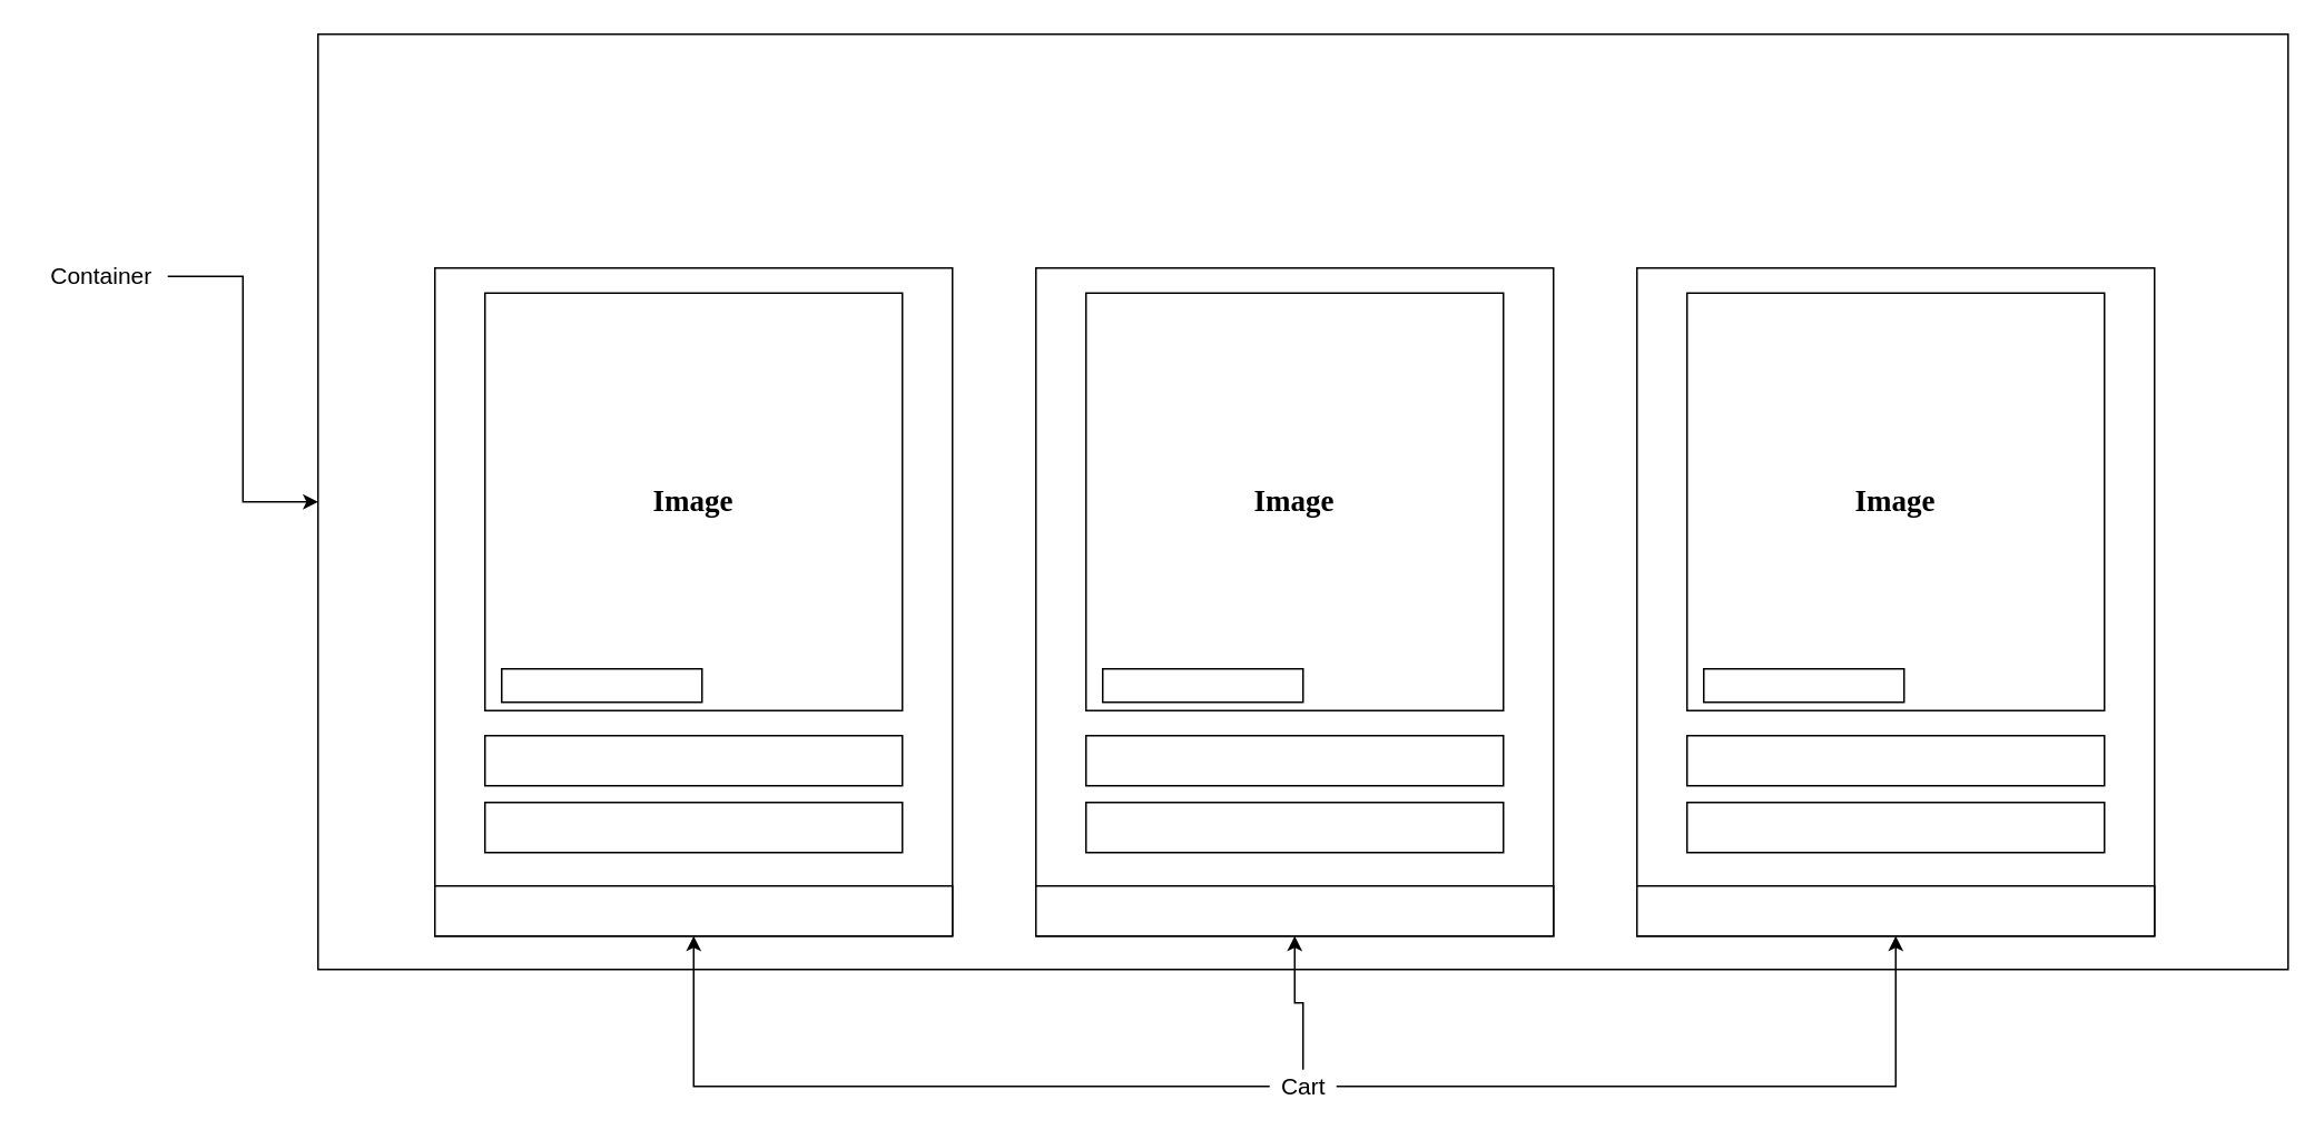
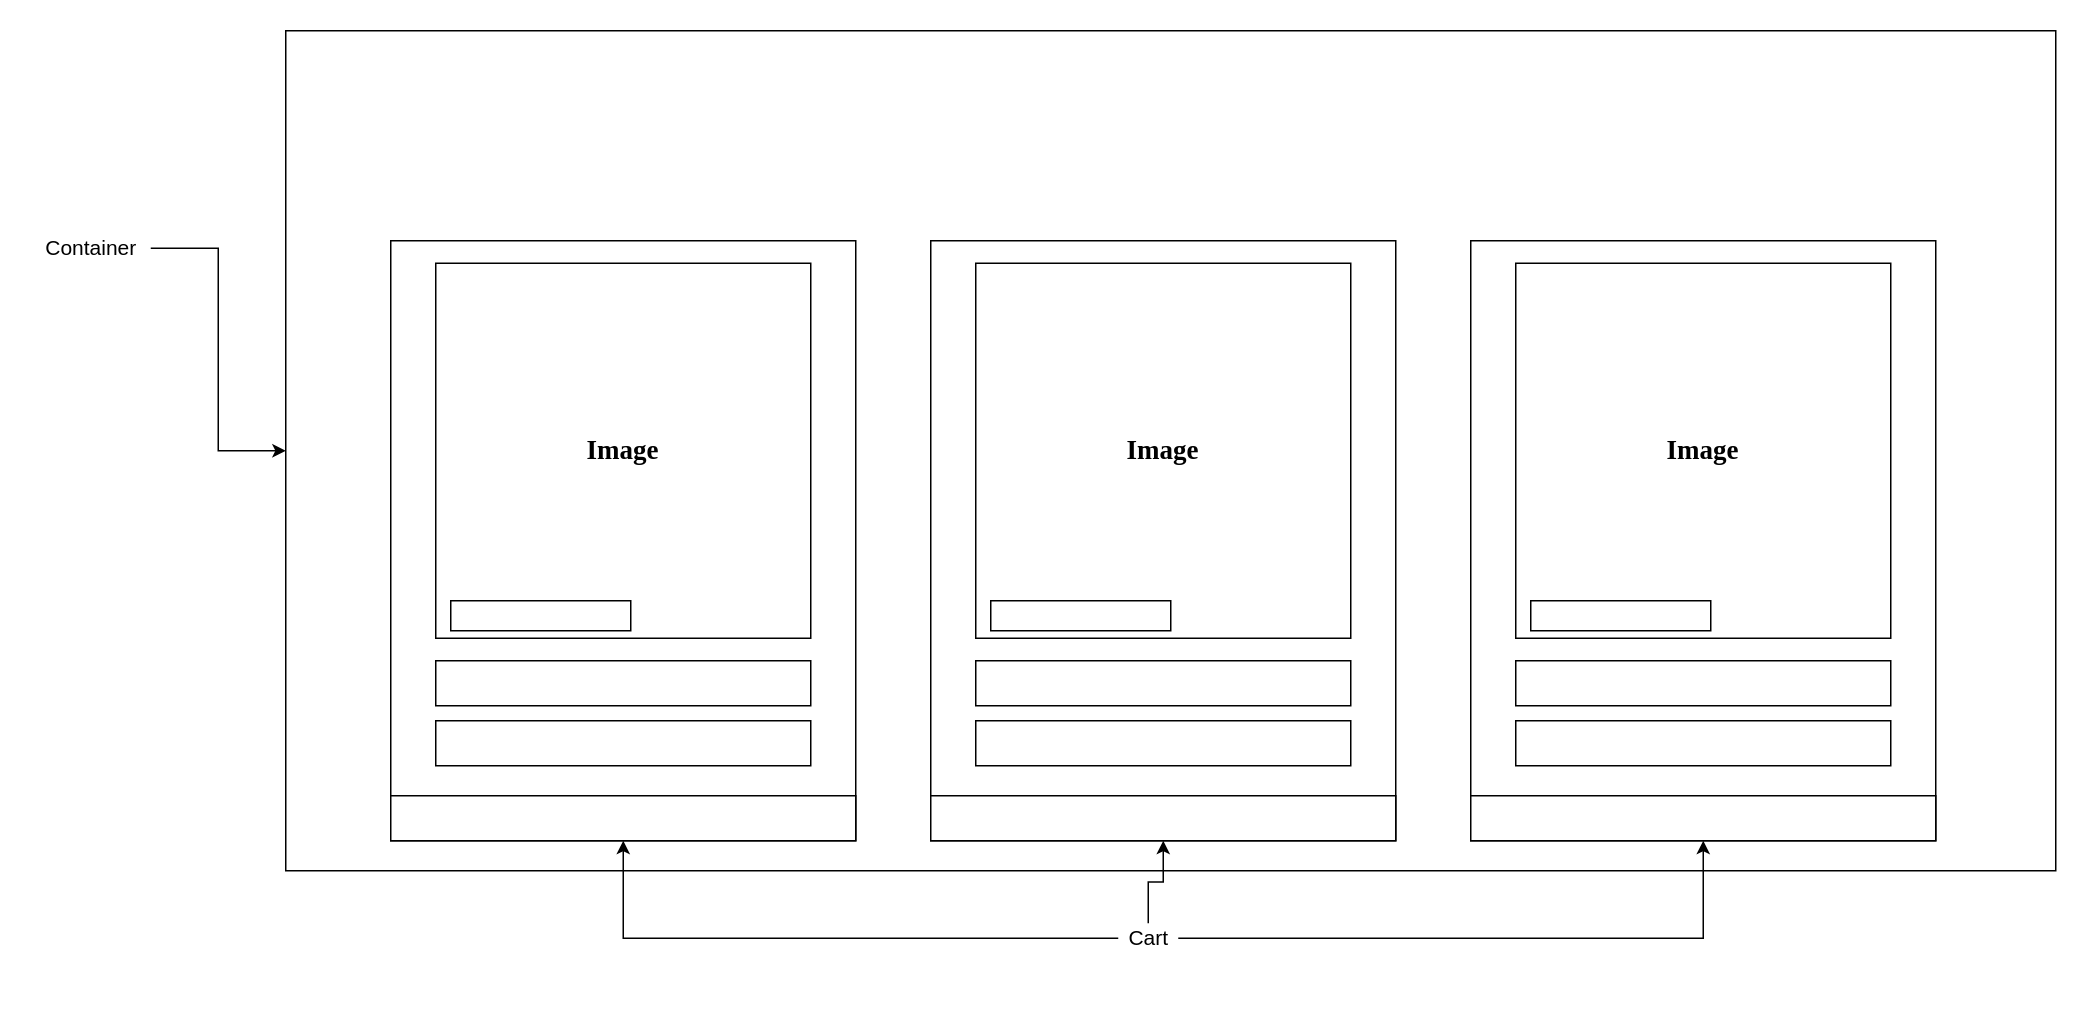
- <mxCell id="26" value="&lt;font style=&quot;font-size: 14px&quot;&gt;Cart&lt;/font&gt;" style="text;html=1;align=center;verticalAlign=middle;resizable=0;points=[];autosize=1;" vertex="1" parent="1"><mxGeometry x="760" y="640" width="40" height="20" as="geometry" /></mxCell>
+ <mxCell id="26" value="&lt;font style=&quot;font-size: 14px&quot;&gt;Cart&lt;/font&gt;" style="text;html=1;align=center;verticalAlign=middle;resizable=0;points=[];autosize=1;" vertex="1" parent="1"><mxGeometry x="745" y="615" width="40" height="20" as="geometry" /></mxCell>
